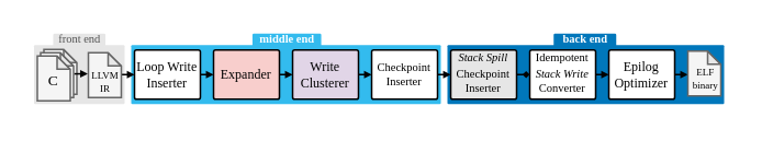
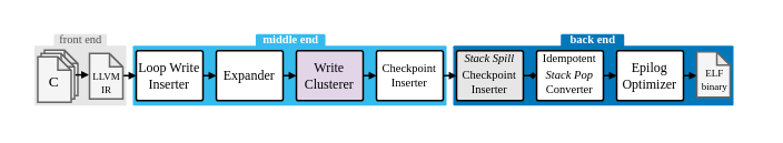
- <mxCell id="8" value="&lt;font data-font-src=&quot;https://fonts.googleapis.com/css?family=Linux+Biolinum&quot; style=&quot;font-size: 8px;&quot;&gt;&lt;span style=&quot;font-size: 8px;&quot;&gt;Expander&lt;/span&gt;&lt;/font&gt;" style="rounded=1;whiteSpace=wrap;html=1;arcSize=4;fontFamily=Linux Biolinum;fontSource=https%3A%2F%2Ffonts.googleapis.com%2Fcss%3Ffamily%3DLinux%2BBiolinum;fontSize=8;fontStyle=0;strokeWidth=1;glass=0;sketch=0;shadow=0;comic=0;fillColor=#f8cecc;" parent="1" vertex="1"><mxGeometry x="129" y="30" width="40" height="30" as="geometry" /></mxCell>
+ <mxCell id="8" value="&lt;font data-font-src=&quot;https://fonts.googleapis.com/css?family=Linux+Biolinum&quot; style=&quot;font-size: 8px;&quot;&gt;&lt;span style=&quot;font-size: 8px;&quot;&gt;Expander&lt;/span&gt;&lt;/font&gt;" style="rounded=1;whiteSpace=wrap;html=1;arcSize=4;fontFamily=Linux Biolinum;fontSource=https%3A%2F%2Ffonts.googleapis.com%2Fcss%3Ffamily%3DLinux%2BBiolinum;fontSize=8;fontStyle=0;strokeWidth=1;glass=0;sketch=0;shadow=0;comic=0;" parent="1" vertex="1"><mxGeometry x="129" y="30" width="40" height="30" as="geometry" /></mxCell>
- <mxCell id="16" value="&lt;font style=&quot;font-size: 7px&quot;&gt;&lt;span style=&quot;font-size: 7px ; line-height: 140%&quot;&gt;&lt;span style=&quot;font-size: 7px&quot;&gt;&lt;span style=&quot;font-size: 7px ; line-height: 120%&quot;&gt;Idempotent &lt;i&gt;Stack Write&lt;br&gt;&lt;/i&gt;Converter&lt;/span&gt;&lt;/span&gt;&lt;/span&gt;&lt;/font&gt;" style="rounded=1;whiteSpace=wrap;html=1;arcSize=4;fontSize=7;fontFamily=Linux Biolinum;fontSource=https%3A%2F%2Ffonts.googleapis.com%2Fcss%3Ffamily%3DLinux%2BBiolinum;fontStyle=0;strokeWidth=1;glass=0;sketch=0;shadow=0;comic=0;" parent="1" vertex="1"><mxGeometry x="321" y="30" width="40" height="30" as="geometry" /></mxCell>
+ <mxCell id="16" value="&lt;font style=&quot;font-size: 7px&quot;&gt;&lt;span style=&quot;font-size: 7px ; line-height: 140%&quot;&gt;&lt;span style=&quot;font-size: 7px&quot;&gt;&lt;span style=&quot;font-size: 7px ; line-height: 120%&quot;&gt;Idempotent &lt;i&gt;Stack Pop&lt;br&gt;&lt;/i&gt;Converter&lt;/span&gt;&lt;/span&gt;&lt;/span&gt;&lt;/font&gt;" style="rounded=1;whiteSpace=wrap;html=1;arcSize=4;fontSize=7;fontFamily=Linux Biolinum;fontSource=https%3A%2F%2Ffonts.googleapis.com%2Fcss%3Ffamily%3DLinux%2BBiolinum;fontStyle=0;strokeWidth=1;glass=0;sketch=0;shadow=0;comic=0;" parent="1" vertex="1"><mxGeometry x="321" y="30" width="40" height="30" as="geometry" /></mxCell>
